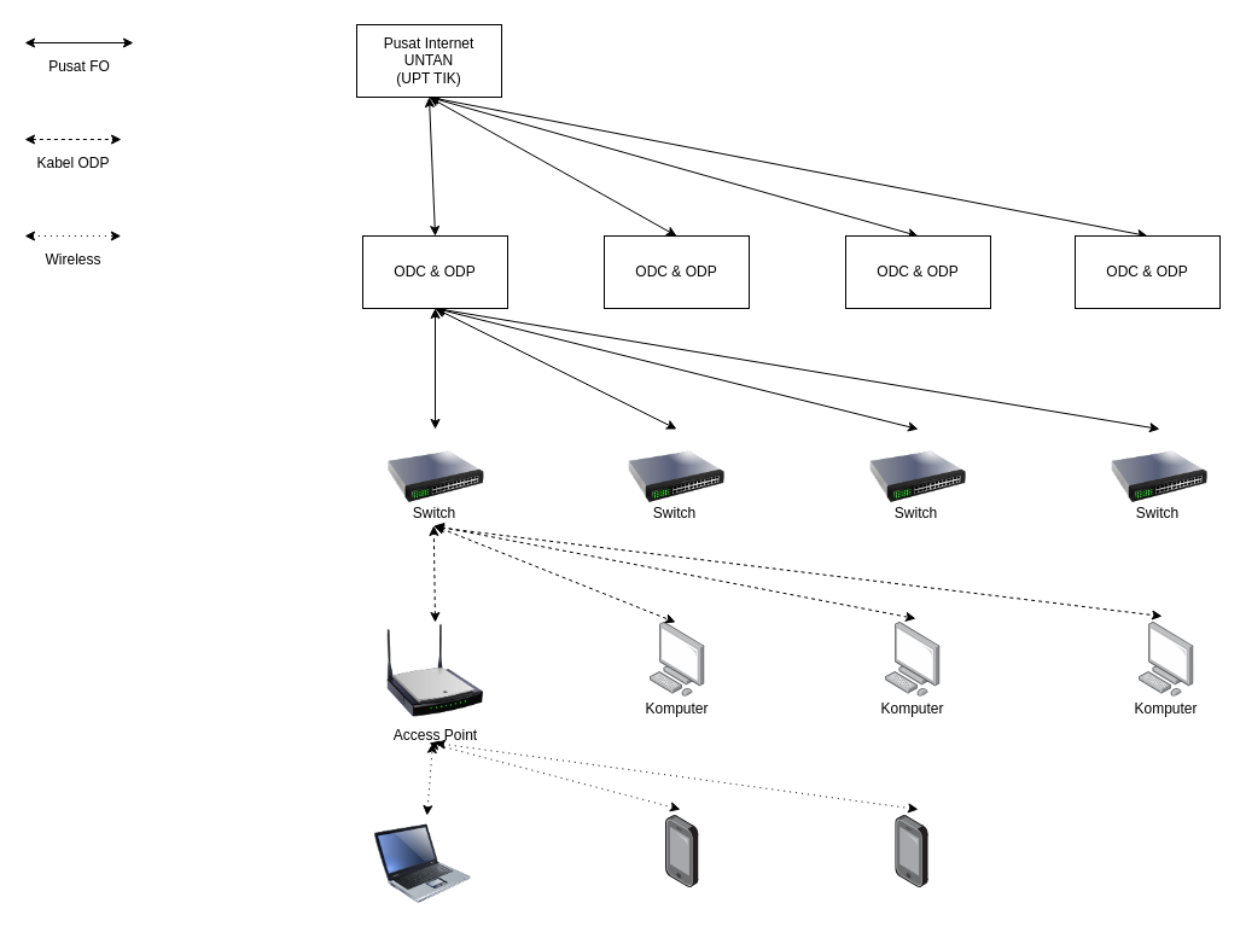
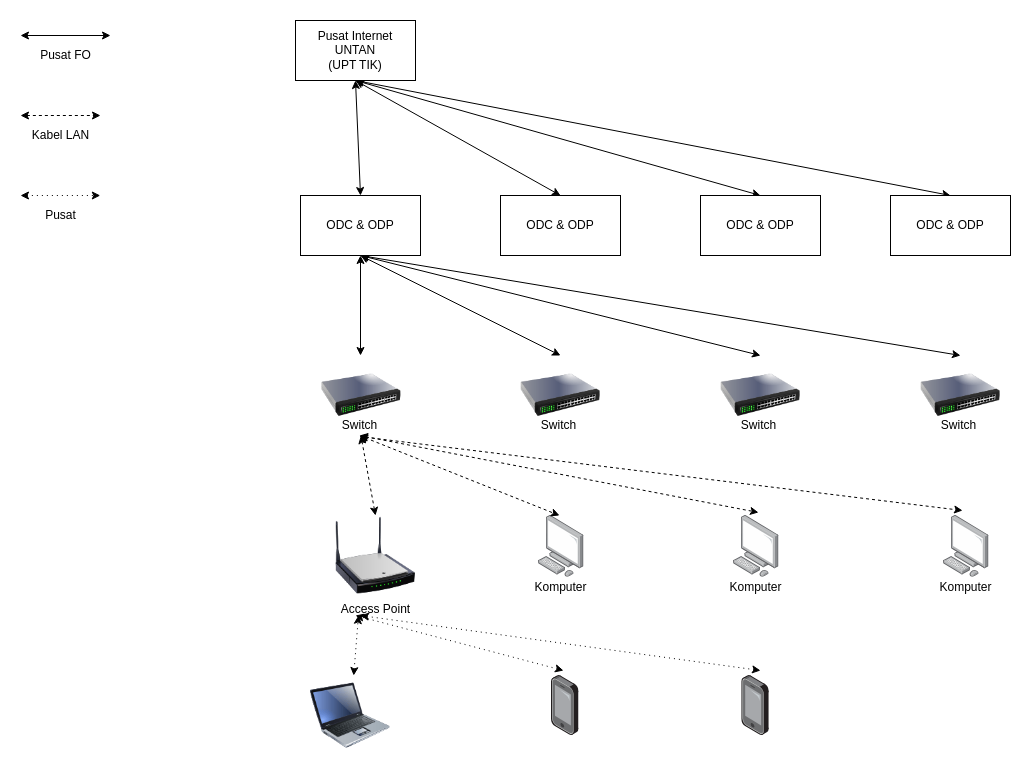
- <mxCell id="50" value="Kabel ODP" style="text;html=1;align=center;verticalAlign=middle;resizable=0;points=[];autosize=1;" parent="1" vertex="1"><mxGeometry x="25" y="125" width="70" height="20" as="geometry" /></mxCell>
+ <mxCell id="50" value="Kabel LAN" style="text;html=1;align=center;verticalAlign=middle;resizable=0;points=[];autosize=1;" parent="1" vertex="1"><mxGeometry x="25" y="125" width="70" height="20" as="geometry" /></mxCell>
- <mxCell id="52" value="Wireless" style="text;html=1;align=center;verticalAlign=middle;resizable=0;points=[];autosize=1;" parent="1" vertex="1"><mxGeometry x="30" y="205" width="60" height="20" as="geometry" /></mxCell>
+ <mxCell id="52" value="Pusat" style="text;html=1;align=center;verticalAlign=middle;resizable=0;points=[];autosize=1;" parent="1" vertex="1"><mxGeometry x="30" y="205" width="60" height="20" as="geometry" /></mxCell>
- <mxCell id="33" value="Access Point" style="image;html=1;image=img/lib/clip_art/networking/Wireless_Router_N_128x128.png" parent="1" vertex="1"><mxGeometry x="320" y="515" width="80" height="80" as="geometry" /></mxCell>
+ <mxCell id="33" value="Access Point" style="image;html=1;image=img/lib/clip_art/networking/Wireless_Router_N_128x128.png" parent="1" vertex="1"><mxGeometry x="335" y="515" width="80" height="80" as="geometry" /></mxCell>
